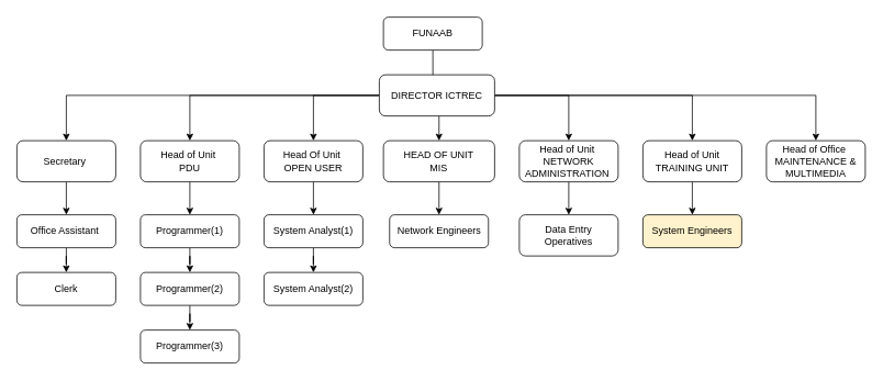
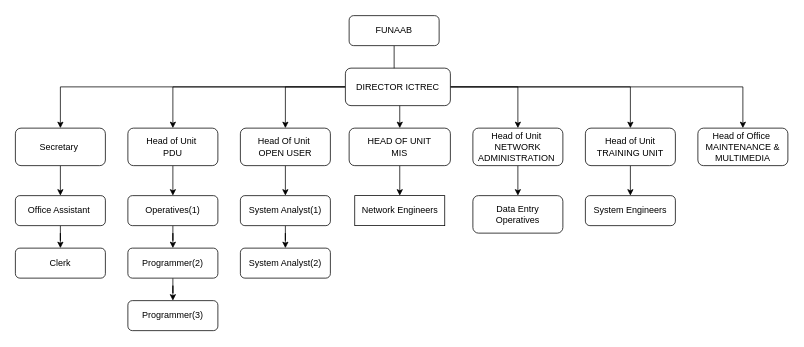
- <mxCell id="28" value="Programmer(1)" style="rounded=1;whiteSpace=wrap;html=1;" vertex="1" parent="1"><mxGeometry x="170" y="260" width="120" height="40" as="geometry" /></mxCell>
+ <mxCell id="28" value="Operatives(1)" style="rounded=1;whiteSpace=wrap;html=1;" vertex="1" parent="1"><mxGeometry x="170" y="260" width="120" height="40" as="geometry" /></mxCell>
- <mxCell id="37" value="Network Engineers" style="rounded=1;whiteSpace=wrap;html=1;" vertex="1" parent="1"><mxGeometry x="472.5" y="260" width="120" height="40" as="geometry" /></mxCell>
+ <mxCell id="37" value="Network Engineers" style="whiteSpace=wrap;html=1;rounded=0;" vertex="1" parent="1"><mxGeometry x="472.5" y="260" width="120" height="40" as="geometry" /></mxCell>
- <mxCell id="36" value="System Engineers" style="whiteSpace=wrap;html=1;rounded=1;fillColor=#fff2cc;" vertex="1" parent="1"><mxGeometry x="780" y="260" width="120" height="40" as="geometry" /></mxCell>
+ <mxCell id="36" value="System Engineers" style="whiteSpace=wrap;html=1;rounded=1;" vertex="1" parent="1"><mxGeometry x="780" y="260" width="120" height="40" as="geometry" /></mxCell>
